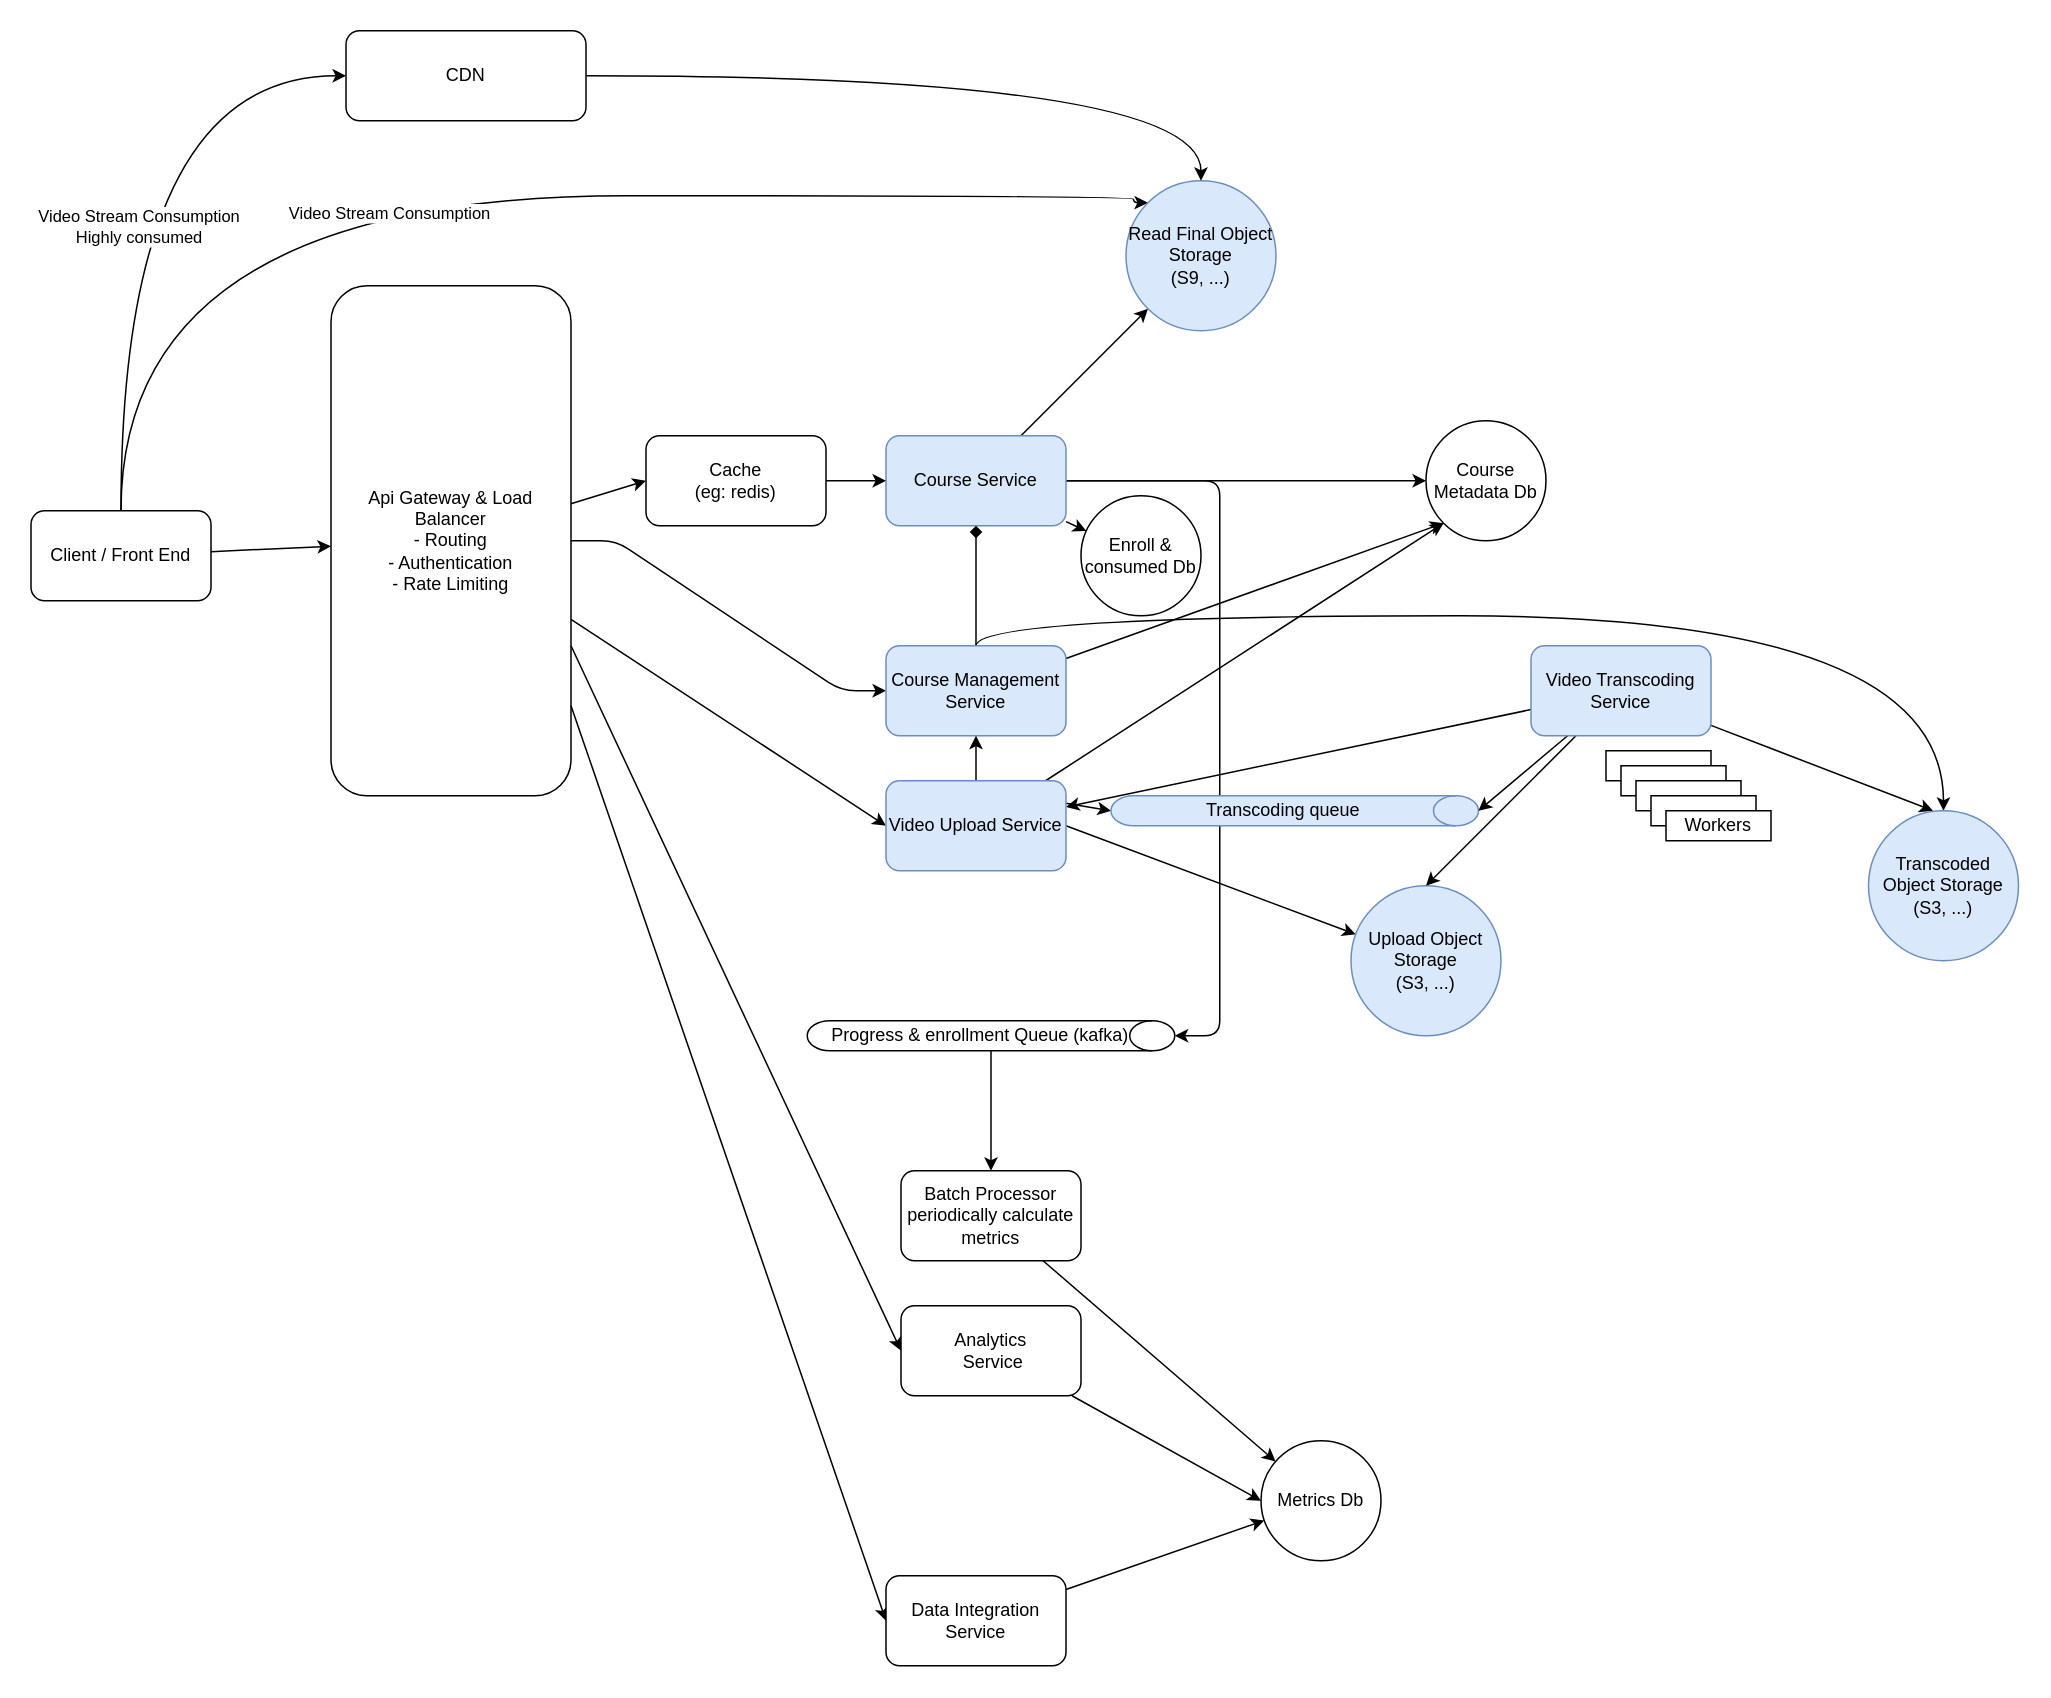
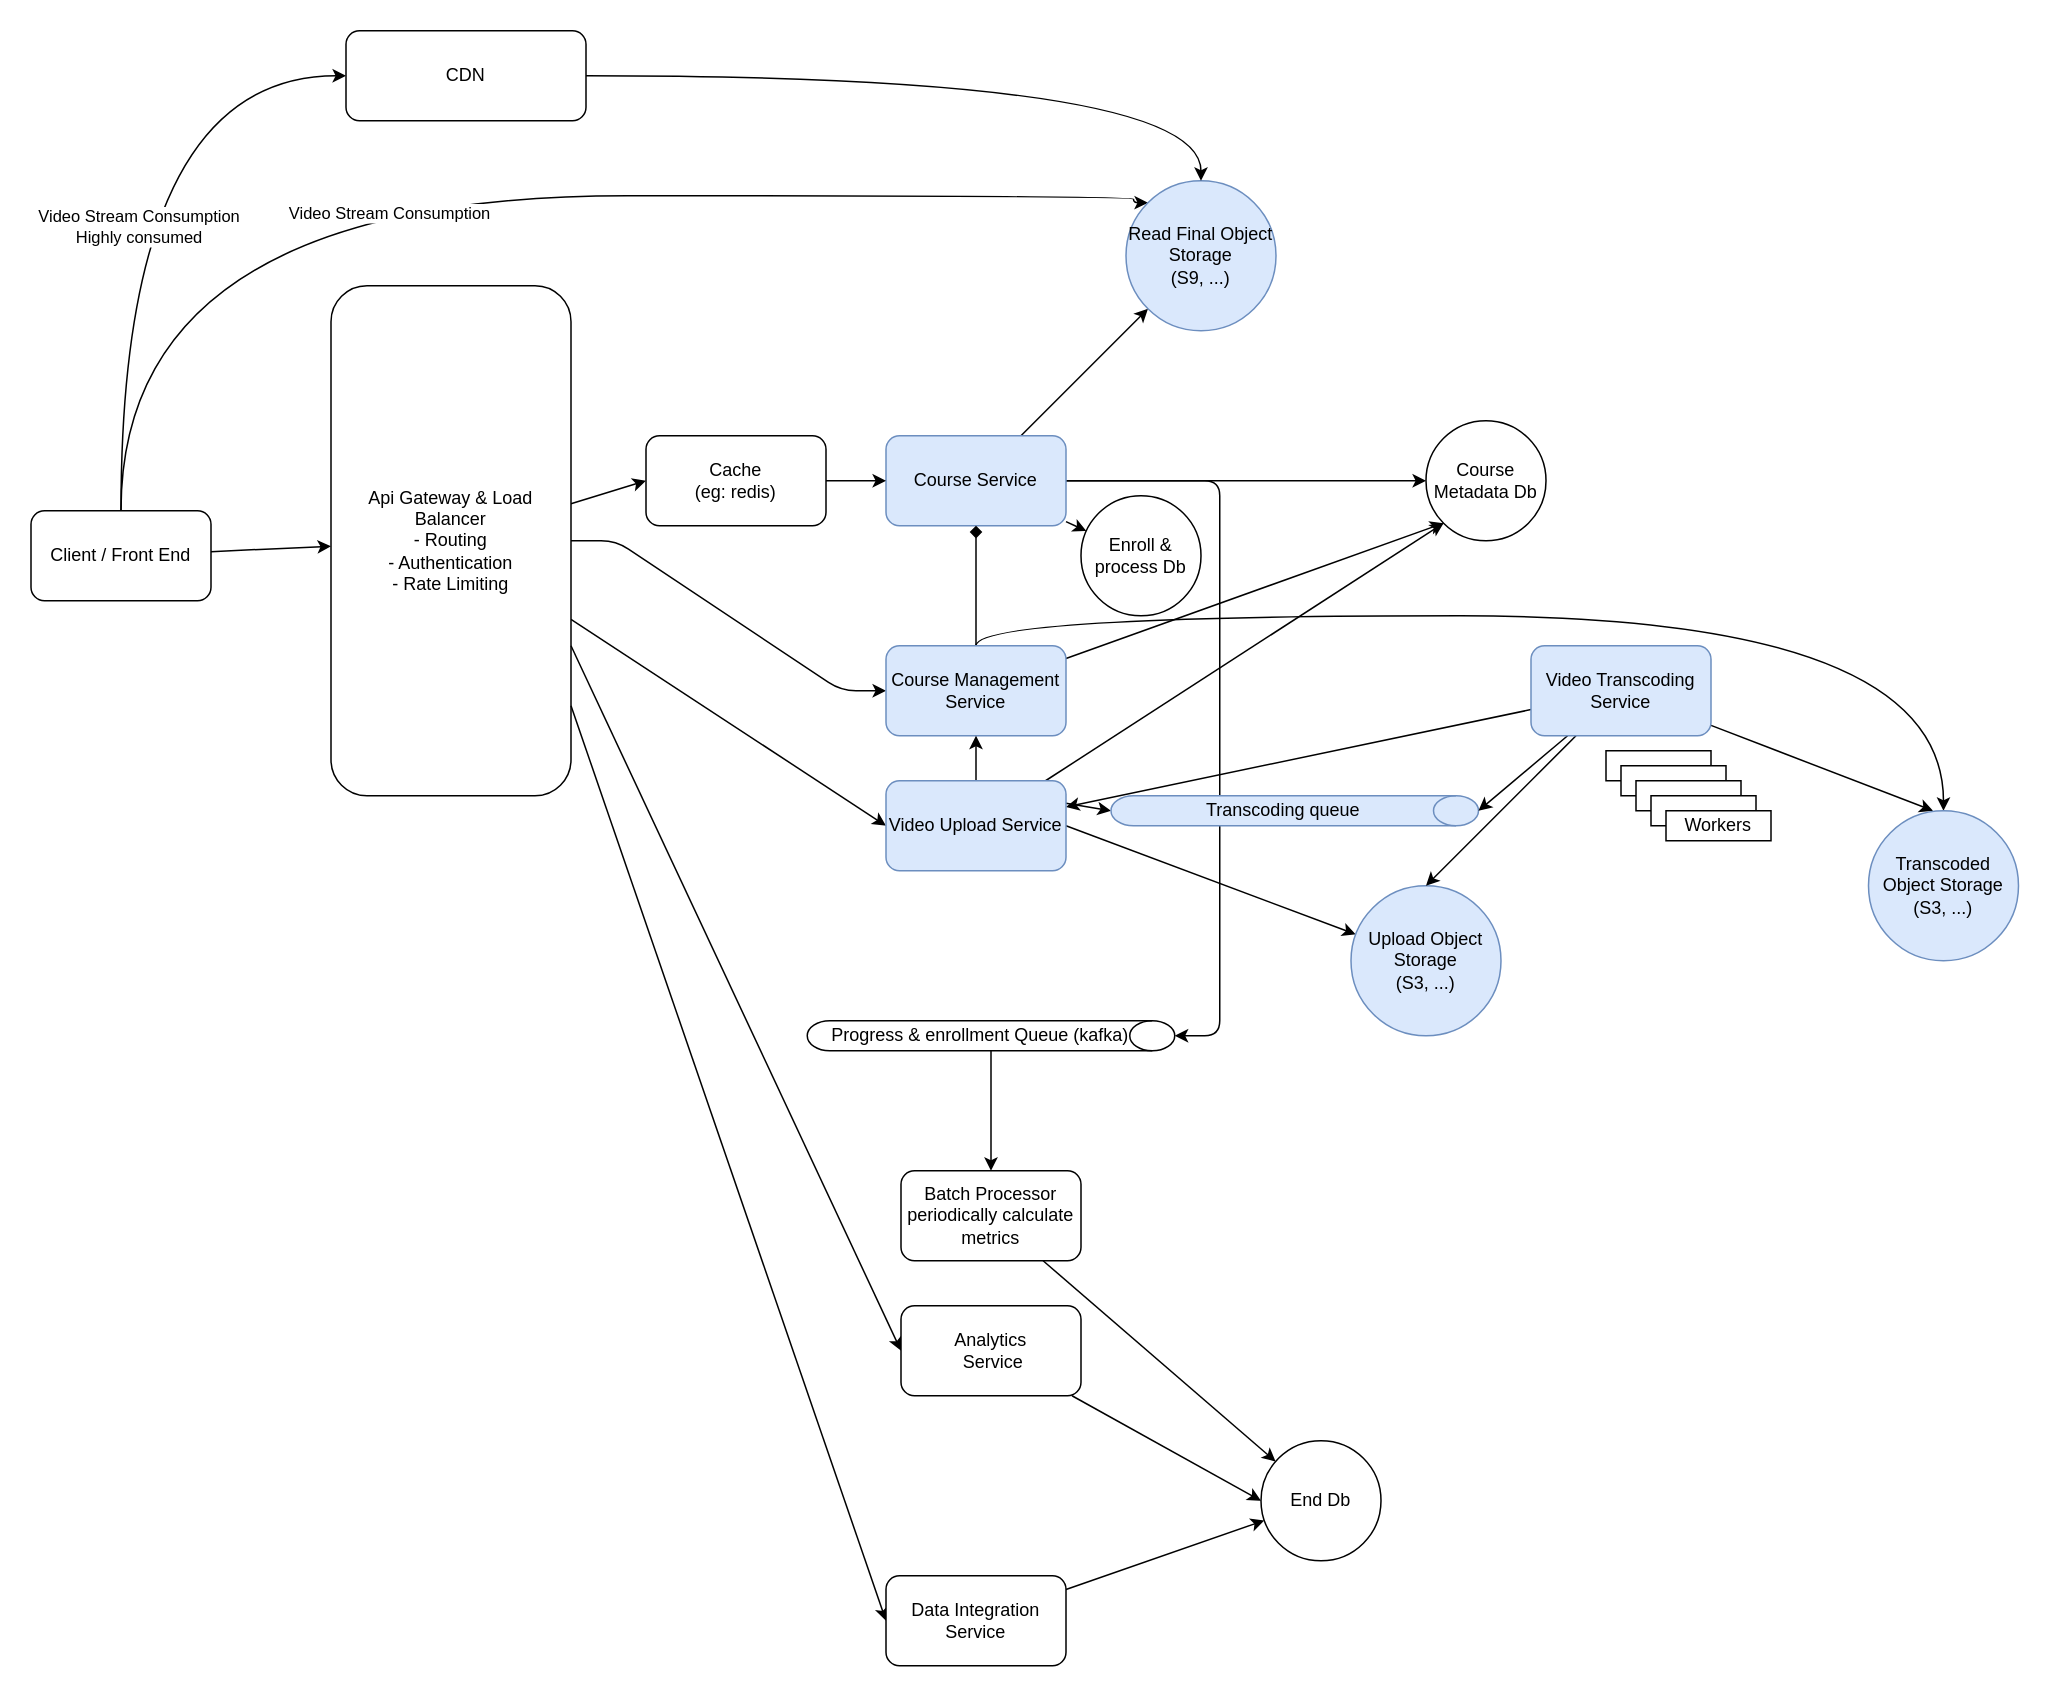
- <mxCell id="17" value="Enroll &amp;amp; consumed Db" style="ellipse;whiteSpace=wrap;html=1;aspect=fixed;" vertex="1" parent="1"><mxGeometry x="720" y="330" width="80" height="80" as="geometry" /></mxCell>
+ <mxCell id="17" value="Enroll &amp;amp; process Db" style="ellipse;whiteSpace=wrap;html=1;aspect=fixed;" vertex="1" parent="1"><mxGeometry x="720" y="330" width="80" height="80" as="geometry" /></mxCell>
- <mxCell id="30" value="Metrics Db" style="ellipse;whiteSpace=wrap;html=1;aspect=fixed;" vertex="1" parent="1"><mxGeometry x="840" y="960" width="80" height="80" as="geometry" /></mxCell>
+ <mxCell id="30" value="End Db" style="ellipse;whiteSpace=wrap;html=1;aspect=fixed;" vertex="1" parent="1"><mxGeometry x="840" y="960" width="80" height="80" as="geometry" /></mxCell>
